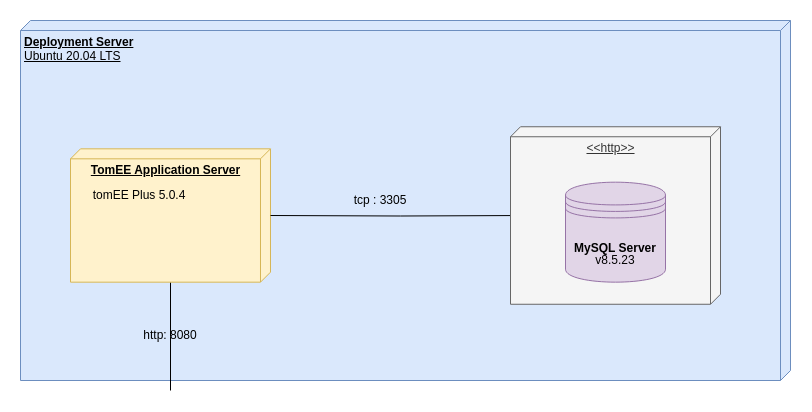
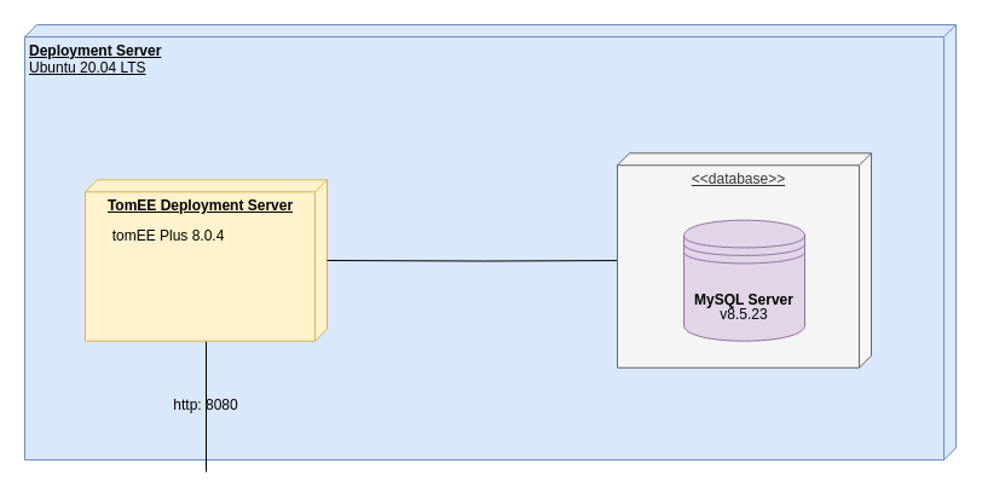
- <mxCell id="7" value="&lt;div align=&quot;center&quot;&gt;&amp;lt;&amp;lt;http&amp;gt;&amp;gt;&lt;/div&gt;" style="verticalAlign=top;align=center;spacingTop=8;spacingLeft=2;spacingRight=12;shape=cube;size=10;direction=south;fontStyle=4;html=1;fillColor=#f5f5f5;strokeColor=#666666;fontColor=#333333;" vertex="1" parent="1"><mxGeometry x="510" y="126.25" width="210" height="177.5" as="geometry" /></mxCell>
+ <mxCell id="7" value="&lt;div align=&quot;center&quot;&gt;&amp;lt;&amp;lt;database&amp;gt;&amp;gt;&lt;/div&gt;" style="verticalAlign=top;align=center;spacingTop=8;spacingLeft=2;spacingRight=12;shape=cube;size=10;direction=south;fontStyle=4;html=1;fillColor=#f5f5f5;strokeColor=#666666;fontColor=#333333;" vertex="1" parent="1"><mxGeometry x="510" y="126.25" width="210" height="177.5" as="geometry" /></mxCell>
- <mxCell id="4" value="&lt;div align=&quot;center&quot;&gt;&lt;b style=&quot;line-height: 120%&quot;&gt;TomEE Application Server&lt;/b&gt;&lt;/div&gt;" style="verticalAlign=top;align=center;spacingTop=8;spacingLeft=2;spacingRight=12;shape=cube;size=10;direction=south;fontStyle=4;html=1;fillColor=#fff2cc;strokeColor=#d6b656;" vertex="1" parent="1"><mxGeometry x="70" y="148.34" width="200" height="133.33" as="geometry" /></mxCell>
+ <mxCell id="4" value="&lt;div align=&quot;center&quot;&gt;&lt;b style=&quot;line-height: 120%&quot;&gt;TomEE Deployment Server&lt;/b&gt;&lt;/div&gt;" style="verticalAlign=top;align=center;spacingTop=8;spacingLeft=2;spacingRight=12;shape=cube;size=10;direction=south;fontStyle=4;html=1;fillColor=#fff2cc;strokeColor=#d6b656;" vertex="1" parent="1"><mxGeometry x="70" y="148.34" width="200" height="133.33" as="geometry" /></mxCell>
- <mxCell id="11" value="tomEE Plus 5.0.4" style="text;html=1;strokeColor=none;fillColor=none;align=center;verticalAlign=middle;whiteSpace=wrap;rounded=0;" vertex="1" parent="1"><mxGeometry x="84" y="180" width="110" height="30" as="geometry" /></mxCell>
+ <mxCell id="11" value="tomEE Plus 8.0.4" style="text;html=1;strokeColor=none;fillColor=none;align=center;verticalAlign=middle;whiteSpace=wrap;rounded=0;" vertex="1" parent="1"><mxGeometry x="84" y="180" width="110" height="30" as="geometry" /></mxCell>
- <mxCell id="6" value="&lt;div&gt;tcp : 3305&lt;br&gt;&lt;/div&gt;" style="text;html=1;strokeColor=none;fillColor=none;align=center;verticalAlign=middle;whiteSpace=wrap;rounded=0;" vertex="1" parent="1"><mxGeometry x="330" y="190" width="100" height="20" as="geometry" /></mxCell>
